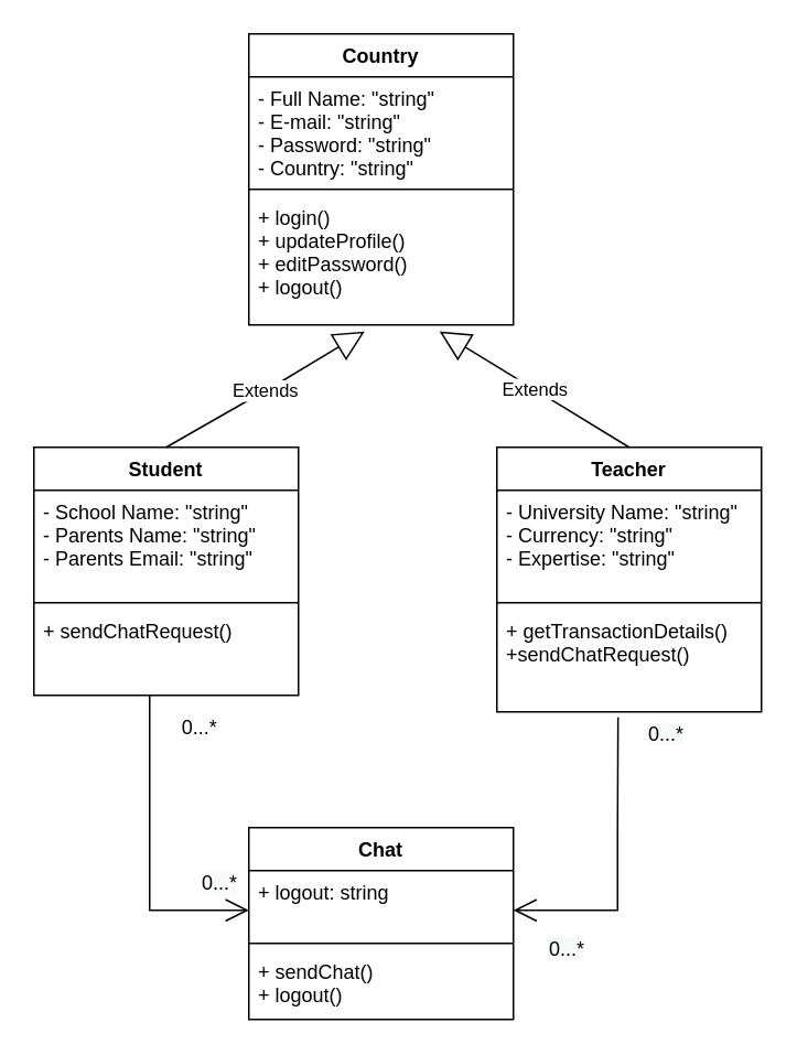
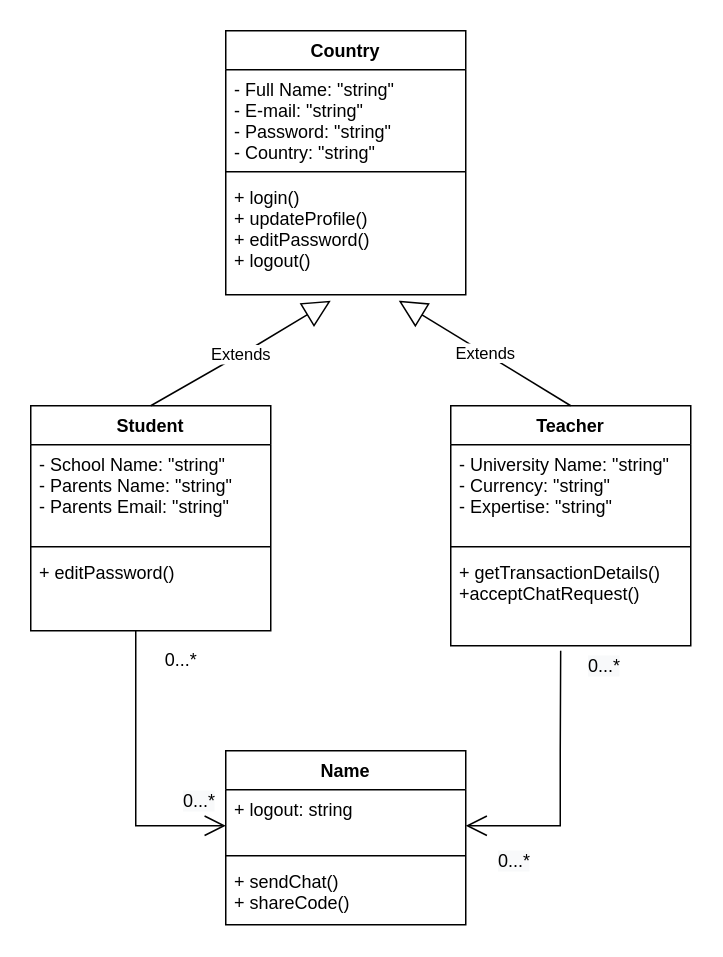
- <mxCell id="9" value="+ sendChatRequest()" style="text;strokeColor=none;fillColor=none;align=left;verticalAlign=top;spacingLeft=4;spacingRight=4;overflow=hidden;rotatable=0;points=[[0,0.5],[1,0.5]];portConstraint=eastwest;" vertex="1" parent="6"><mxGeometry y="98" width="160" height="52" as="geometry" /></mxCell>
+ <mxCell id="9" value="+ editPassword()" style="text;strokeColor=none;fillColor=none;align=left;verticalAlign=top;spacingLeft=4;spacingRight=4;overflow=hidden;rotatable=0;points=[[0,0.5],[1,0.5]];portConstraint=eastwest;" vertex="1" parent="6"><mxGeometry y="98" width="160" height="52" as="geometry" /></mxCell>
- <mxCell id="13" value="+ getTransactionDetails()&#10;+sendChatRequest()" style="text;strokeColor=none;fillColor=none;align=left;verticalAlign=top;spacingLeft=4;spacingRight=4;overflow=hidden;rotatable=0;points=[[0,0.5],[1,0.5]];portConstraint=eastwest;" vertex="1" parent="10"><mxGeometry y="98" width="160" height="62" as="geometry" /></mxCell>
+ <mxCell id="13" value="+ getTransactionDetails()&#10;+acceptChatRequest()" style="text;strokeColor=none;fillColor=none;align=left;verticalAlign=top;spacingLeft=4;spacingRight=4;overflow=hidden;rotatable=0;points=[[0,0.5],[1,0.5]];portConstraint=eastwest;" vertex="1" parent="10"><mxGeometry y="98" width="160" height="62" as="geometry" /></mxCell>
- <mxCell id="16" value="Chat" style="swimlane;fontStyle=1;align=center;verticalAlign=top;childLayout=stackLayout;horizontal=1;startSize=26;horizontalStack=0;resizeParent=1;resizeParentMax=0;resizeLast=0;collapsible=1;marginBottom=0;" vertex="1" parent="1"><mxGeometry x="150" y="500" width="160" height="116" as="geometry" /></mxCell>
+ <mxCell id="16" value="Name" style="swimlane;fontStyle=1;align=center;verticalAlign=top;childLayout=stackLayout;horizontal=1;startSize=26;horizontalStack=0;resizeParent=1;resizeParentMax=0;resizeLast=0;collapsible=1;marginBottom=0;" vertex="1" parent="1"><mxGeometry x="150" y="500" width="160" height="116" as="geometry" /></mxCell>
- <mxCell id="19" value="+ sendChat()&#10;+ logout()" style="text;strokeColor=none;fillColor=none;align=left;verticalAlign=top;spacingLeft=4;spacingRight=4;overflow=hidden;rotatable=0;points=[[0,0.5],[1,0.5]];portConstraint=eastwest;" vertex="1" parent="16"><mxGeometry y="74" width="160" height="42" as="geometry" /></mxCell>
+ <mxCell id="19" value="+ sendChat()&#10;+ shareCode()" style="text;strokeColor=none;fillColor=none;align=left;verticalAlign=top;spacingLeft=4;spacingRight=4;overflow=hidden;rotatable=0;points=[[0,0.5],[1,0.5]];portConstraint=eastwest;" vertex="1" parent="16"><mxGeometry y="74" width="160" height="42" as="geometry" /></mxCell>
